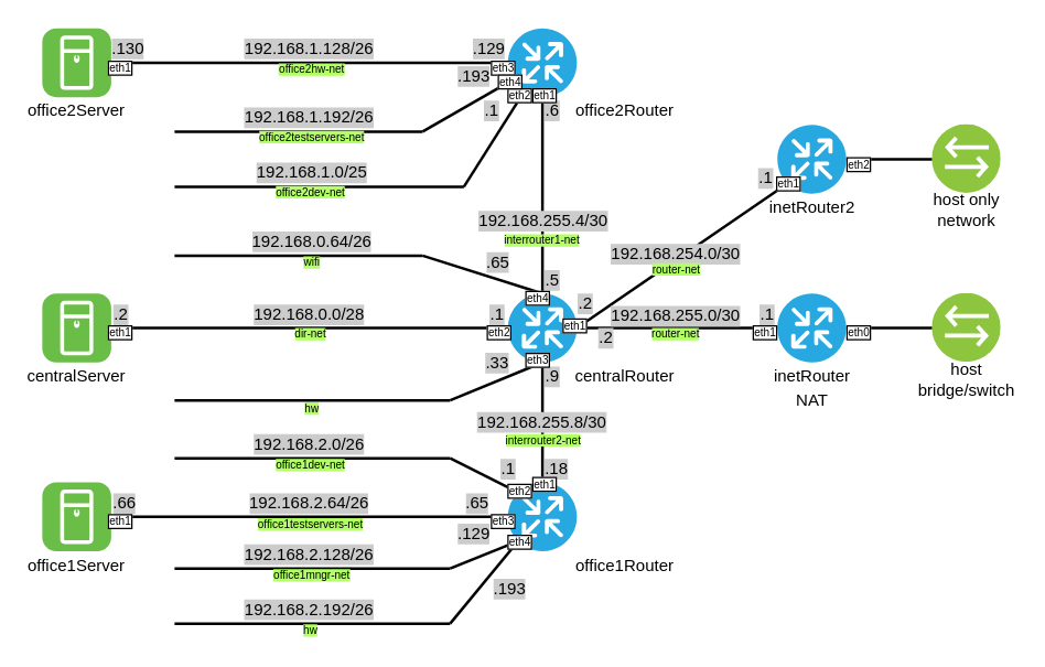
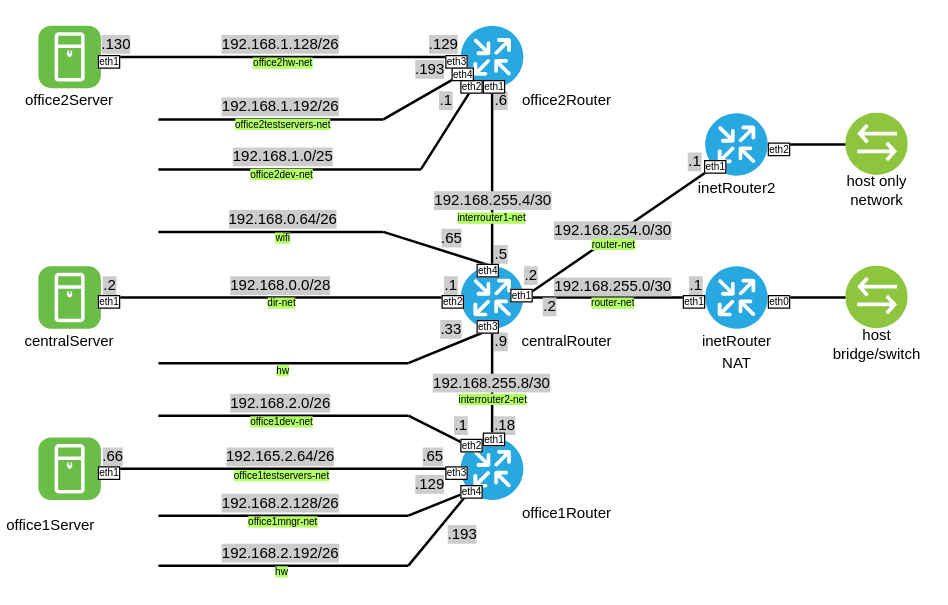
- <mxCell id="46" value="192.168.2.64/26" style="text;html=1;strokeColor=none;fillColor=none;align=center;verticalAlign=middle;whiteSpace=wrap;rounded=0;labelBackgroundColor=#CCCCCC;" parent="1" vertex="1"><mxGeometry x="174" y="354.5" width="100" height="20" as="geometry" /></mxCell>
+ <mxCell id="46" value="192.165.2.64/26" style="text;html=1;strokeColor=none;fillColor=none;align=center;verticalAlign=middle;whiteSpace=wrap;rounded=0;labelBackgroundColor=#CCCCCC;" parent="1" vertex="1"><mxGeometry x="174" y="354.5" width="100" height="20" as="geometry" /></mxCell>
- <mxCell id="27" value="office1Server" style="text;html=1;strokeColor=none;fillColor=none;align=center;verticalAlign=middle;whiteSpace=wrap;rounded=0;" parent="1" vertex="1"><mxGeometry x="20" y="399.5" width="70" height="20" as="geometry" /></mxCell>
+ <mxCell id="27" value="office1Server" style="text;html=1;strokeColor=none;fillColor=none;align=center;verticalAlign=middle;whiteSpace=wrap;rounded=0;" parent="1" vertex="1"><mxGeometry x="5" y="409.5" width="70" height="20" as="geometry" /></mxCell>
